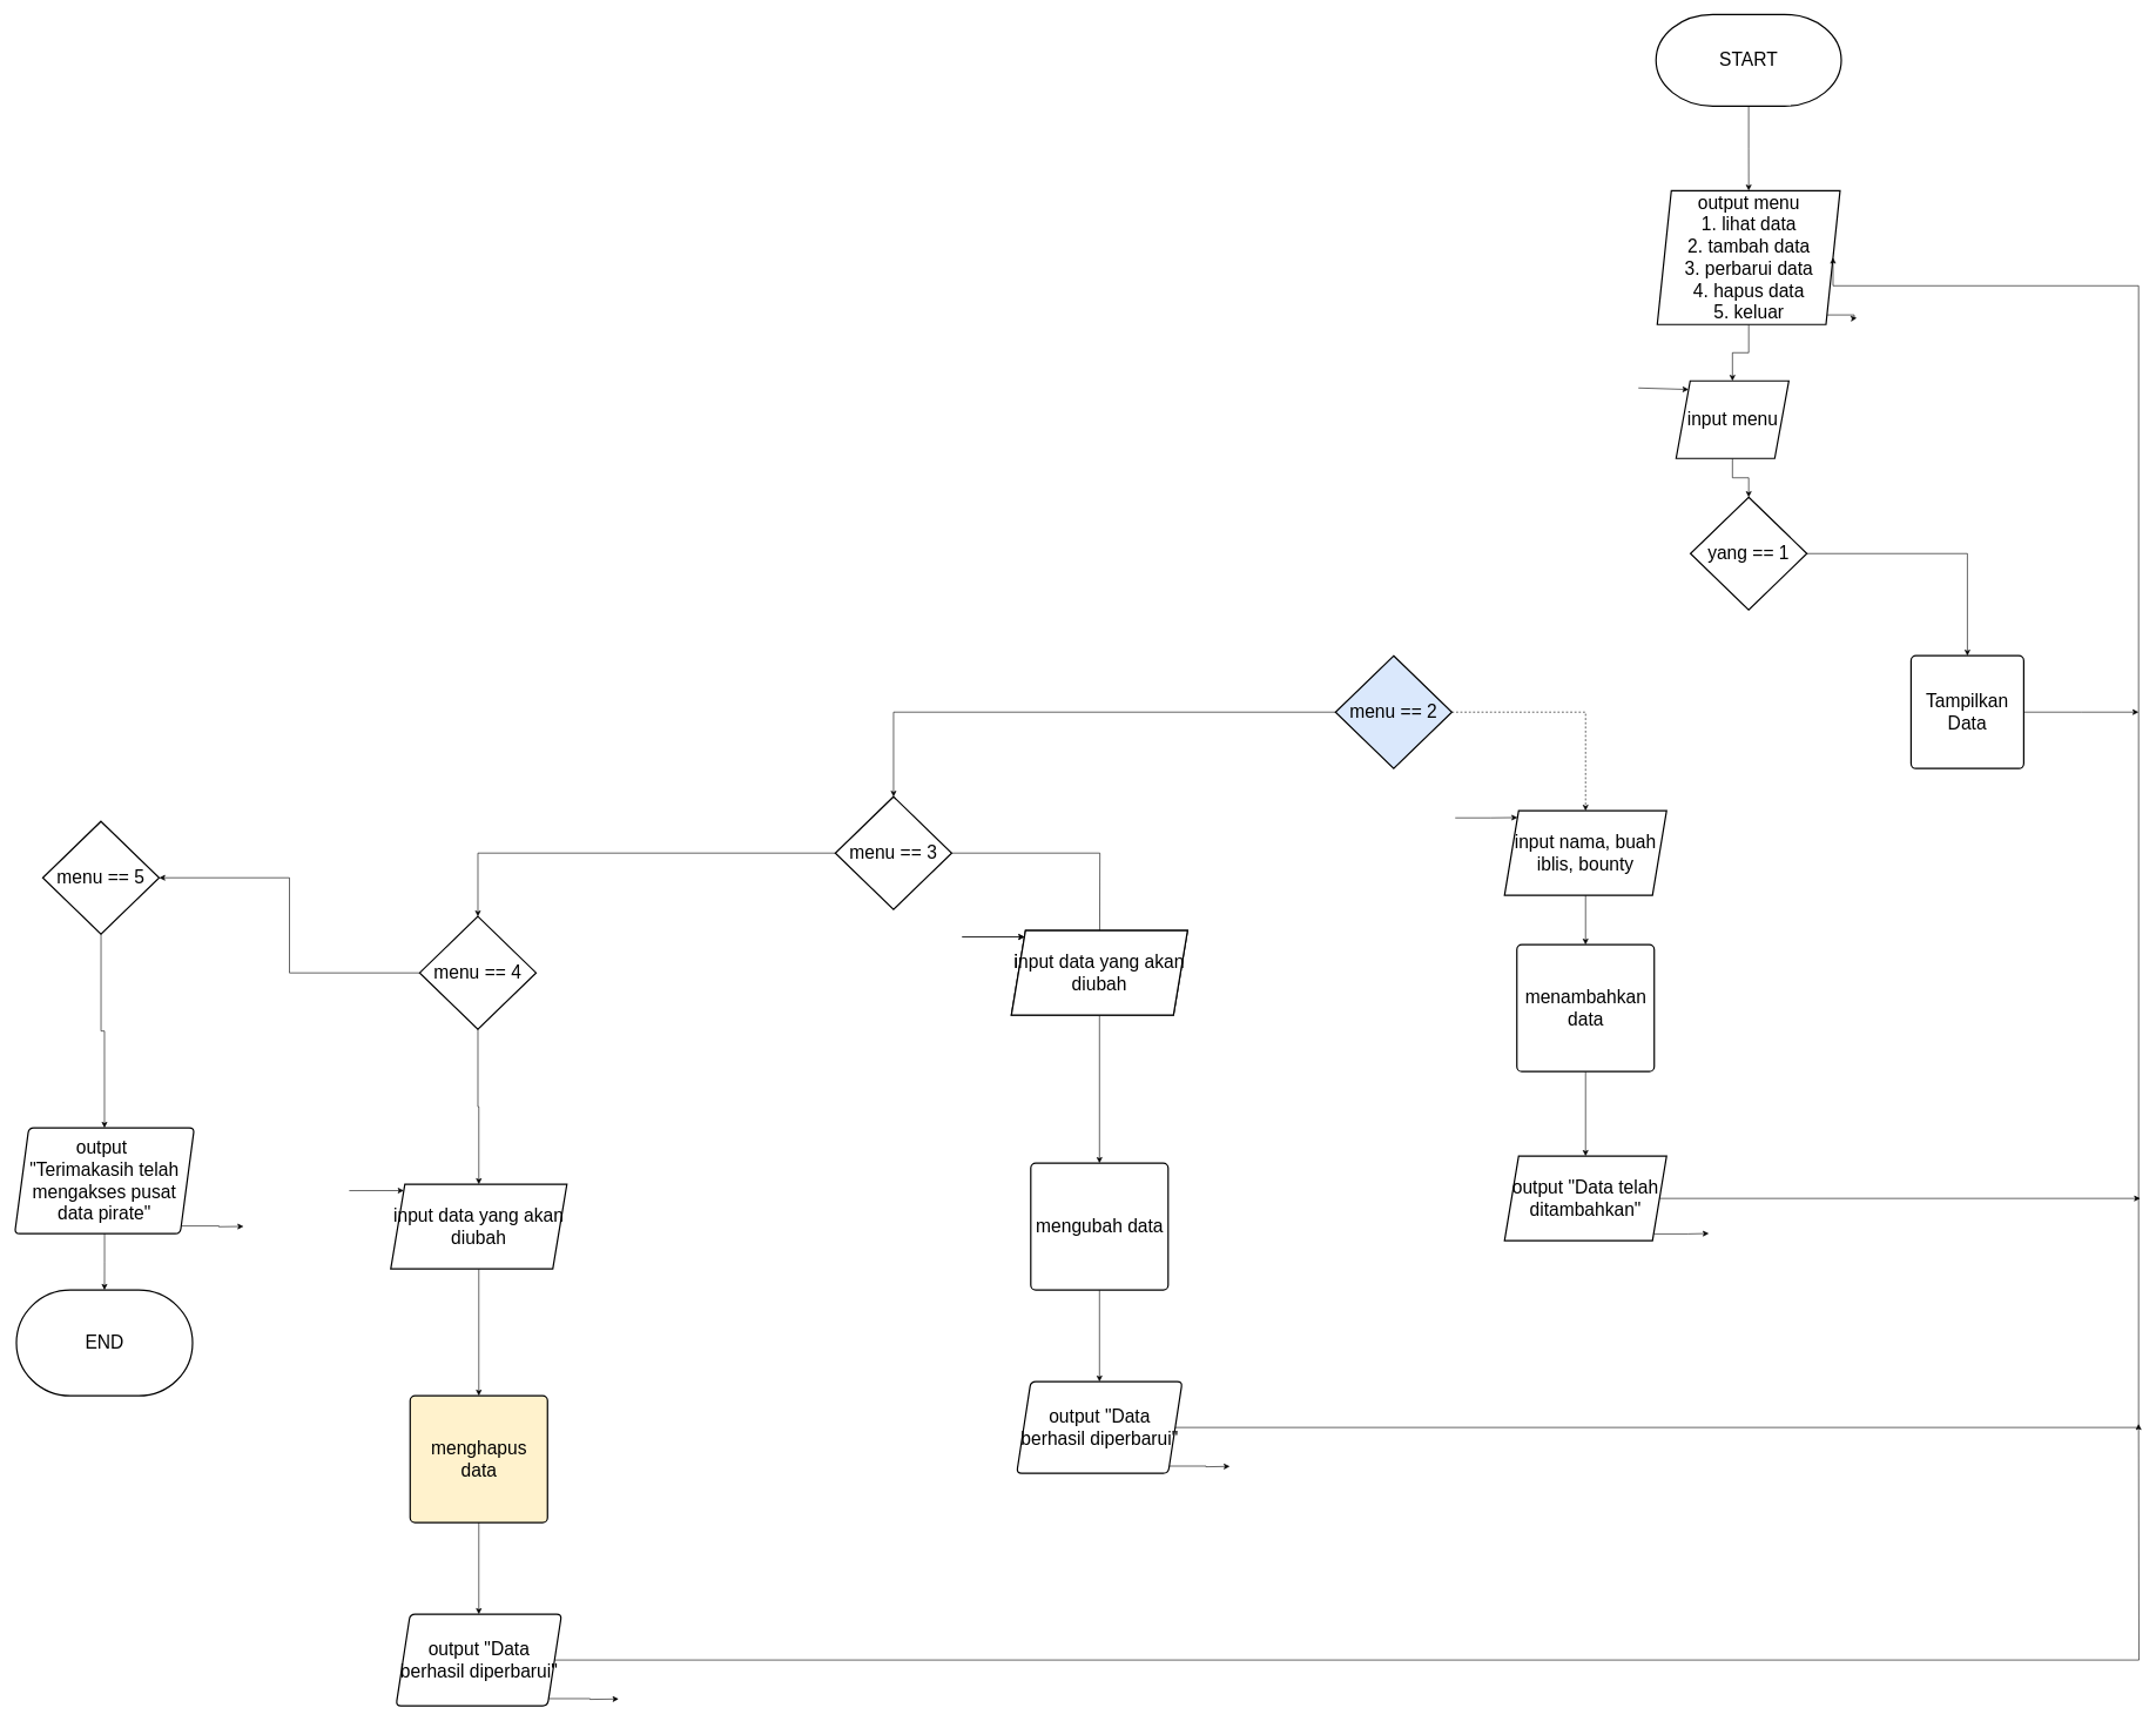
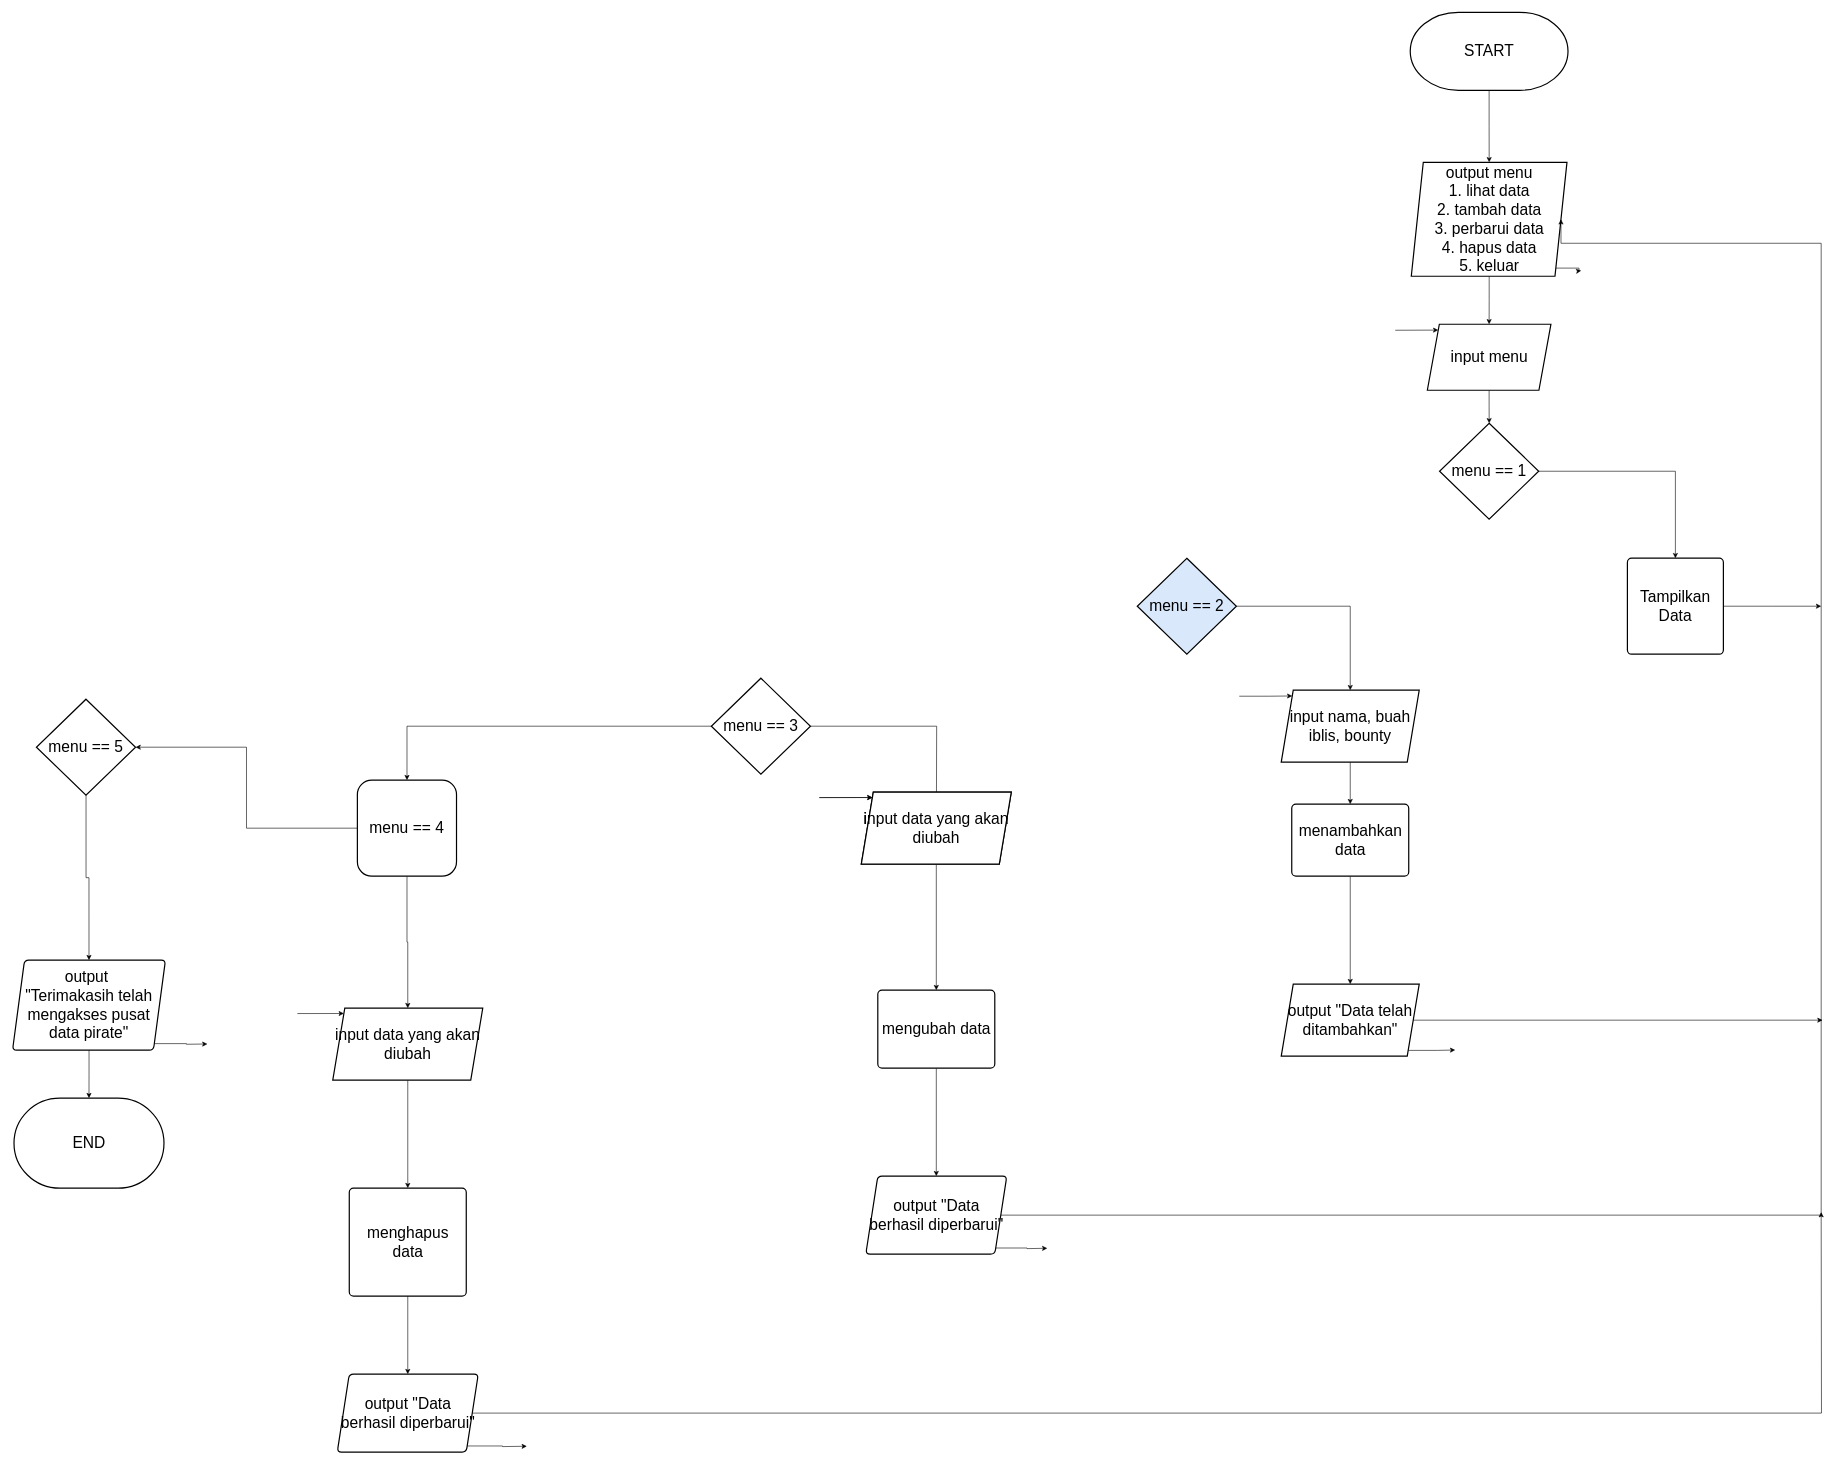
- <mxCell id="7" value="input menu" style="shape=parallelogram;perimeter=parallelogramPerimeter;whiteSpace=wrap;html=1;fixedSize=1;strokeWidth=2;fontStyle=0;fontSize=26;align=center;" parent="1" vertex="1"><mxGeometry x="2378.5" y="540" width="160" height="110" as="geometry" /></mxCell>
+ <mxCell id="7" value="input menu" style="shape=parallelogram;perimeter=parallelogramPerimeter;whiteSpace=wrap;html=1;fixedSize=1;strokeWidth=2;fontStyle=0;fontSize=26;align=center;" parent="1" vertex="1"><mxGeometry x="2378.5" y="540" width="206" height="110" as="geometry" /></mxCell>
- <mxCell id="9" value="yang == 1" style="rhombus;whiteSpace=wrap;html=1;strokeWidth=2;fontStyle=0;fontSize=26;align=center;" parent="1" vertex="1"><mxGeometry x="2398.88" y="705" width="165.25" height="160" as="geometry" /></mxCell>
+ <mxCell id="9" value="menu == 1" style="rhombus;whiteSpace=wrap;html=1;strokeWidth=2;fontStyle=0;fontSize=26;align=center;" parent="1" vertex="1"><mxGeometry x="2398.88" y="705" width="165.25" height="160" as="geometry" /></mxCell>
- <mxCell id="14" value="" style="edgeStyle=orthogonalEdgeStyle;rounded=0;orthogonalLoop=1;jettySize=auto;html=1;fontStyle=0;fontSize=26;align=center;" parent="1" source="15" target="23" edge="1"><mxGeometry relative="1" as="geometry" /></mxCell>
- <mxCell id="13" value="" style="edgeStyle=orthogonalEdgeStyle;rounded=0;orthogonalLoop=1;jettySize=auto;html=1;fontStyle=0;fontSize=26;align=center;dashed=1;" parent="1" source="15" target="16" edge="1"><mxGeometry relative="1" as="geometry" /></mxCell>
+ <mxCell id="13" value="" style="edgeStyle=orthogonalEdgeStyle;rounded=0;orthogonalLoop=1;jettySize=auto;html=1;fontStyle=0;fontSize=26;align=center;" parent="1" source="15" target="16" edge="1"><mxGeometry relative="1" as="geometry" /></mxCell>
- <mxCell id="37" value="menu == 4" style="rhombus;whiteSpace=wrap;html=1;strokeWidth=2;fontStyle=0;fontSize=26;align=center;" parent="1" vertex="1"><mxGeometry x="595" y="1300" width="165.25" height="160" as="geometry" /></mxCell>
+ <mxCell id="37" value="menu == 4" style="whiteSpace=wrap;html=1;strokeWidth=2;fontStyle=0;fontSize=26;align=center;rounded=1;" parent="1" vertex="1"><mxGeometry x="595" y="1300" width="165.25" height="160" as="geometry" /></mxCell>
- <mxCell id="25" value="menambahkan data" style="rounded=1;whiteSpace=wrap;html=1;absoluteArcSize=1;arcSize=14;strokeWidth=2;fontStyle=0;fontSize=26;align=center;" parent="1" vertex="1"><mxGeometry x="2152.5" y="1340" width="195" height="180" as="geometry" /></mxCell>
+ <mxCell id="25" value="menambahkan data" style="rounded=1;whiteSpace=wrap;html=1;absoluteArcSize=1;arcSize=14;strokeWidth=2;fontStyle=0;fontSize=26;align=center;" parent="1" vertex="1"><mxGeometry x="2152.5" y="1340" width="195" height="120" as="geometry" /></mxCell>
- <mxCell id="31" value="mengubah data" style="rounded=1;whiteSpace=wrap;html=1;absoluteArcSize=1;arcSize=14;strokeWidth=2;fontStyle=0;fontSize=26;align=center;" parent="1" vertex="1"><mxGeometry x="1462.5" y="1650" width="195" height="180" as="geometry" /></mxCell>
+ <mxCell id="31" value="mengubah data" style="rounded=1;whiteSpace=wrap;html=1;absoluteArcSize=1;arcSize=14;strokeWidth=2;fontStyle=0;fontSize=26;align=center;" parent="1" vertex="1"><mxGeometry x="1462.5" y="1650" width="195" height="130" as="geometry" /></mxCell>
- <mxCell id="44" value="menghapus data" style="rounded=1;whiteSpace=wrap;html=1;absoluteArcSize=1;arcSize=14;strokeWidth=2;fontStyle=0;fontSize=26;align=center;fillColor=#fff2cc;" parent="1" vertex="1"><mxGeometry x="581.5" y="1980" width="195" height="180" as="geometry" /></mxCell>
+ <mxCell id="44" value="menghapus data" style="rounded=1;whiteSpace=wrap;html=1;absoluteArcSize=1;arcSize=14;strokeWidth=2;fontStyle=0;fontSize=26;align=center;" parent="1" vertex="1"><mxGeometry x="581.5" y="1980" width="195" height="180" as="geometry" /></mxCell>
